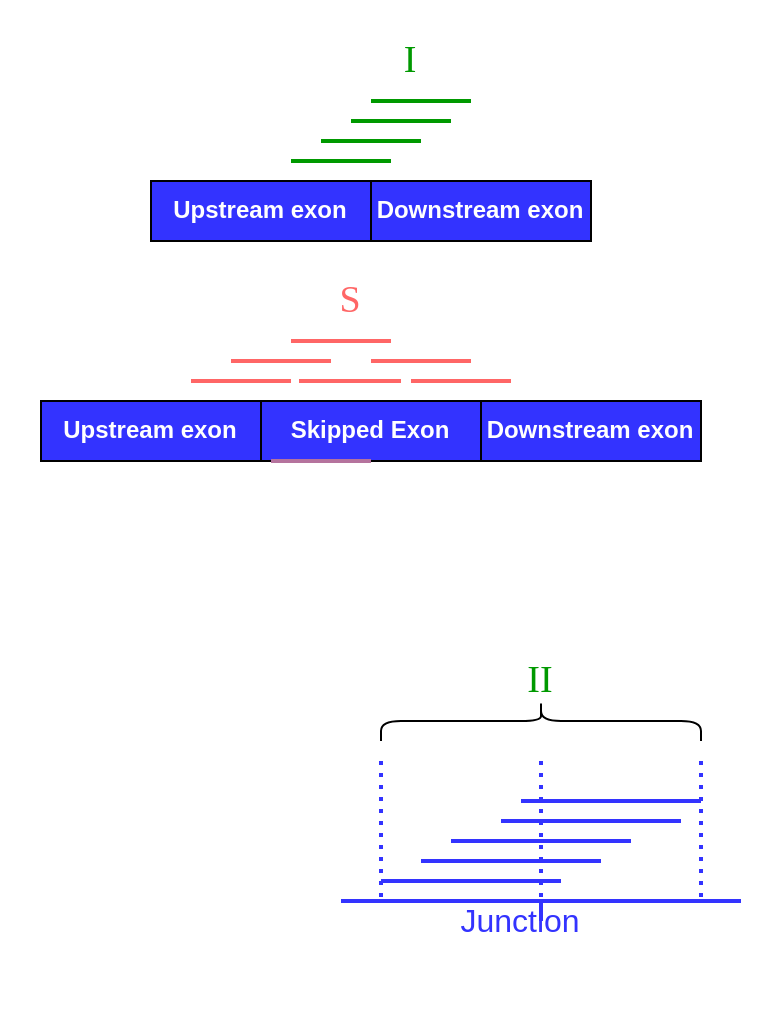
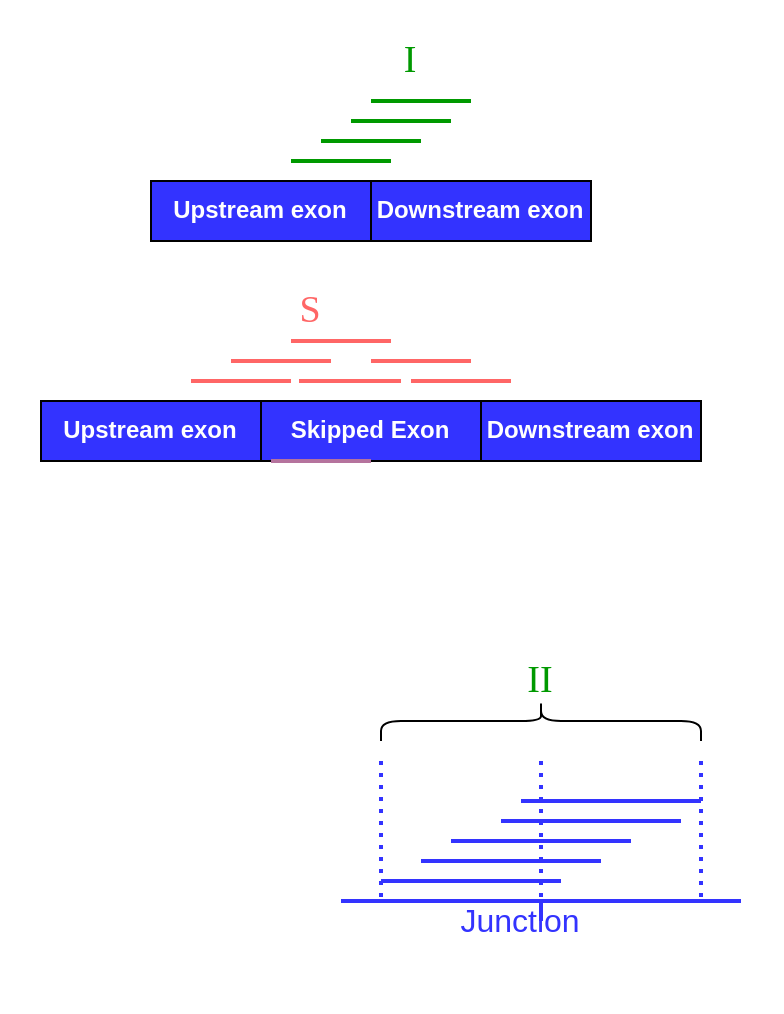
- <mxCell id="37" value="&lt;font face=&quot;Comic Sans MS&quot; color=&quot;#ff6666&quot;&gt;&lt;span style=&quot;font-size: 19px&quot;&gt;S&lt;/span&gt;&lt;/font&gt;" style="text;html=1;strokeColor=none;fillColor=none;align=center;verticalAlign=middle;whiteSpace=wrap;rounded=0;" vertex="1" parent="17"><mxGeometry x="135" y="120" width="40" height="20" as="geometry" /></mxCell>
+ <mxCell id="37" value="&lt;font face=&quot;Comic Sans MS&quot; color=&quot;#ff6666&quot;&gt;&lt;span style=&quot;font-size: 19px&quot;&gt;S&lt;/span&gt;&lt;/font&gt;" style="text;html=1;strokeColor=none;fillColor=none;align=center;verticalAlign=middle;whiteSpace=wrap;rounded=0;" vertex="1" parent="17"><mxGeometry x="115" y="125" width="40" height="20" as="geometry" /></mxCell>
